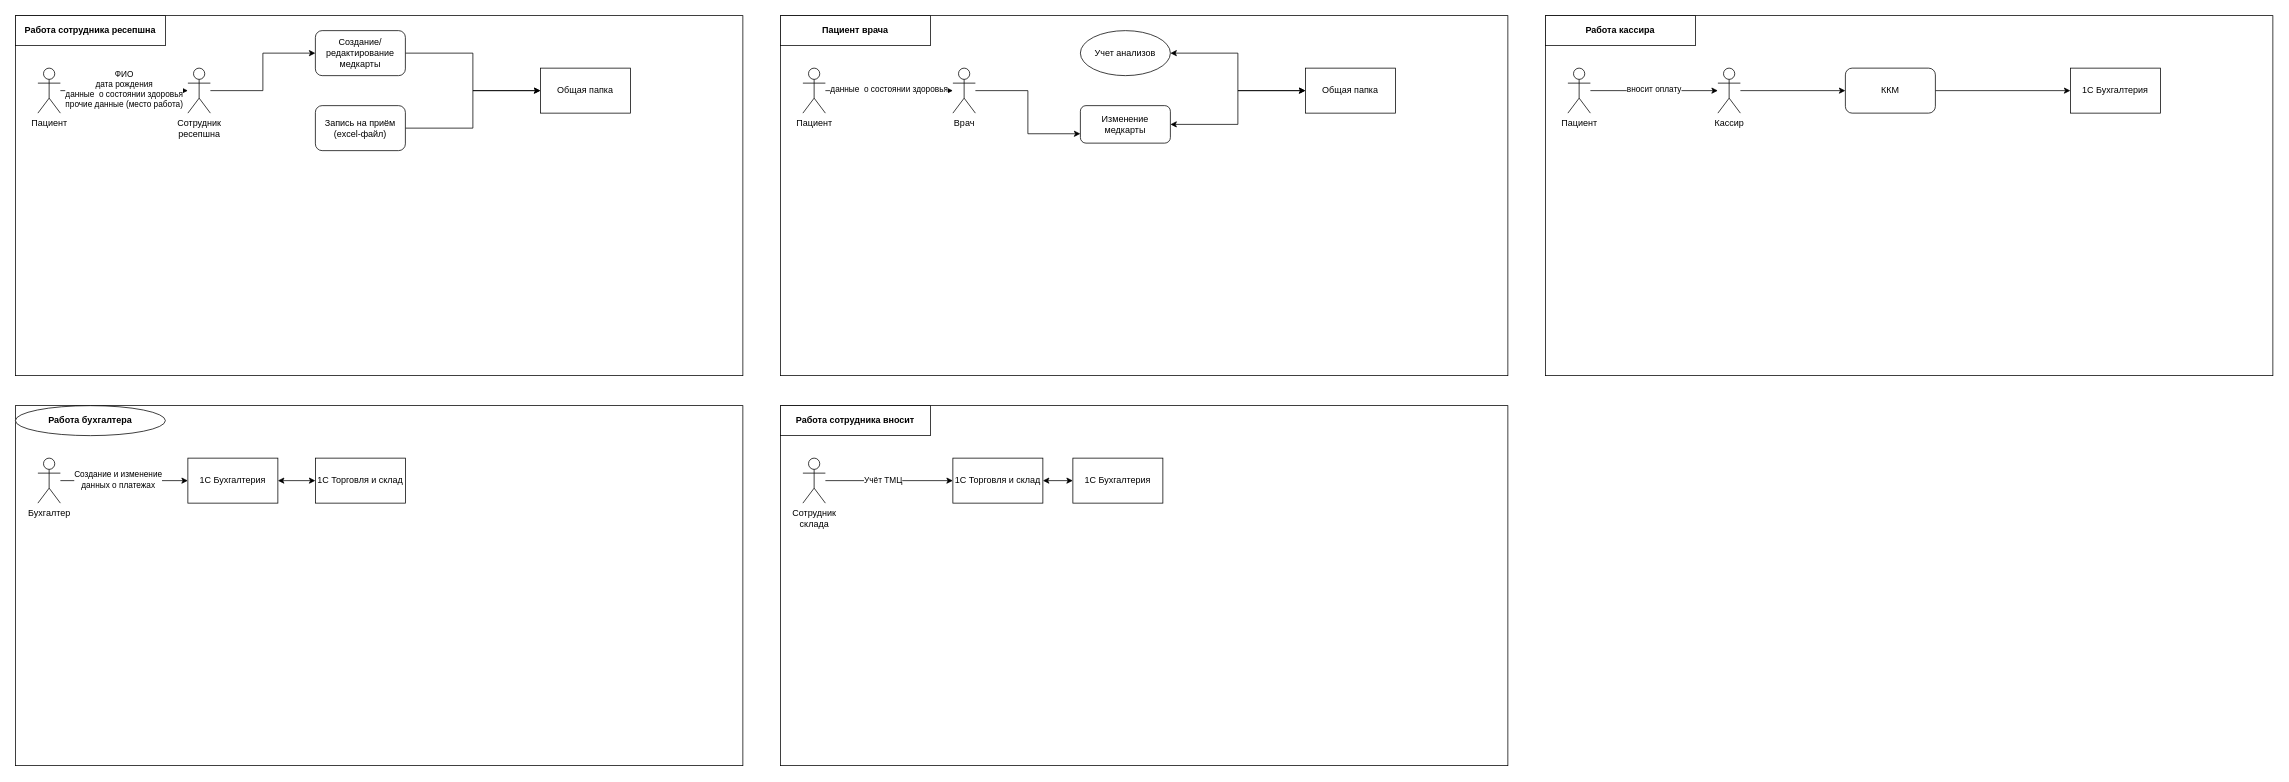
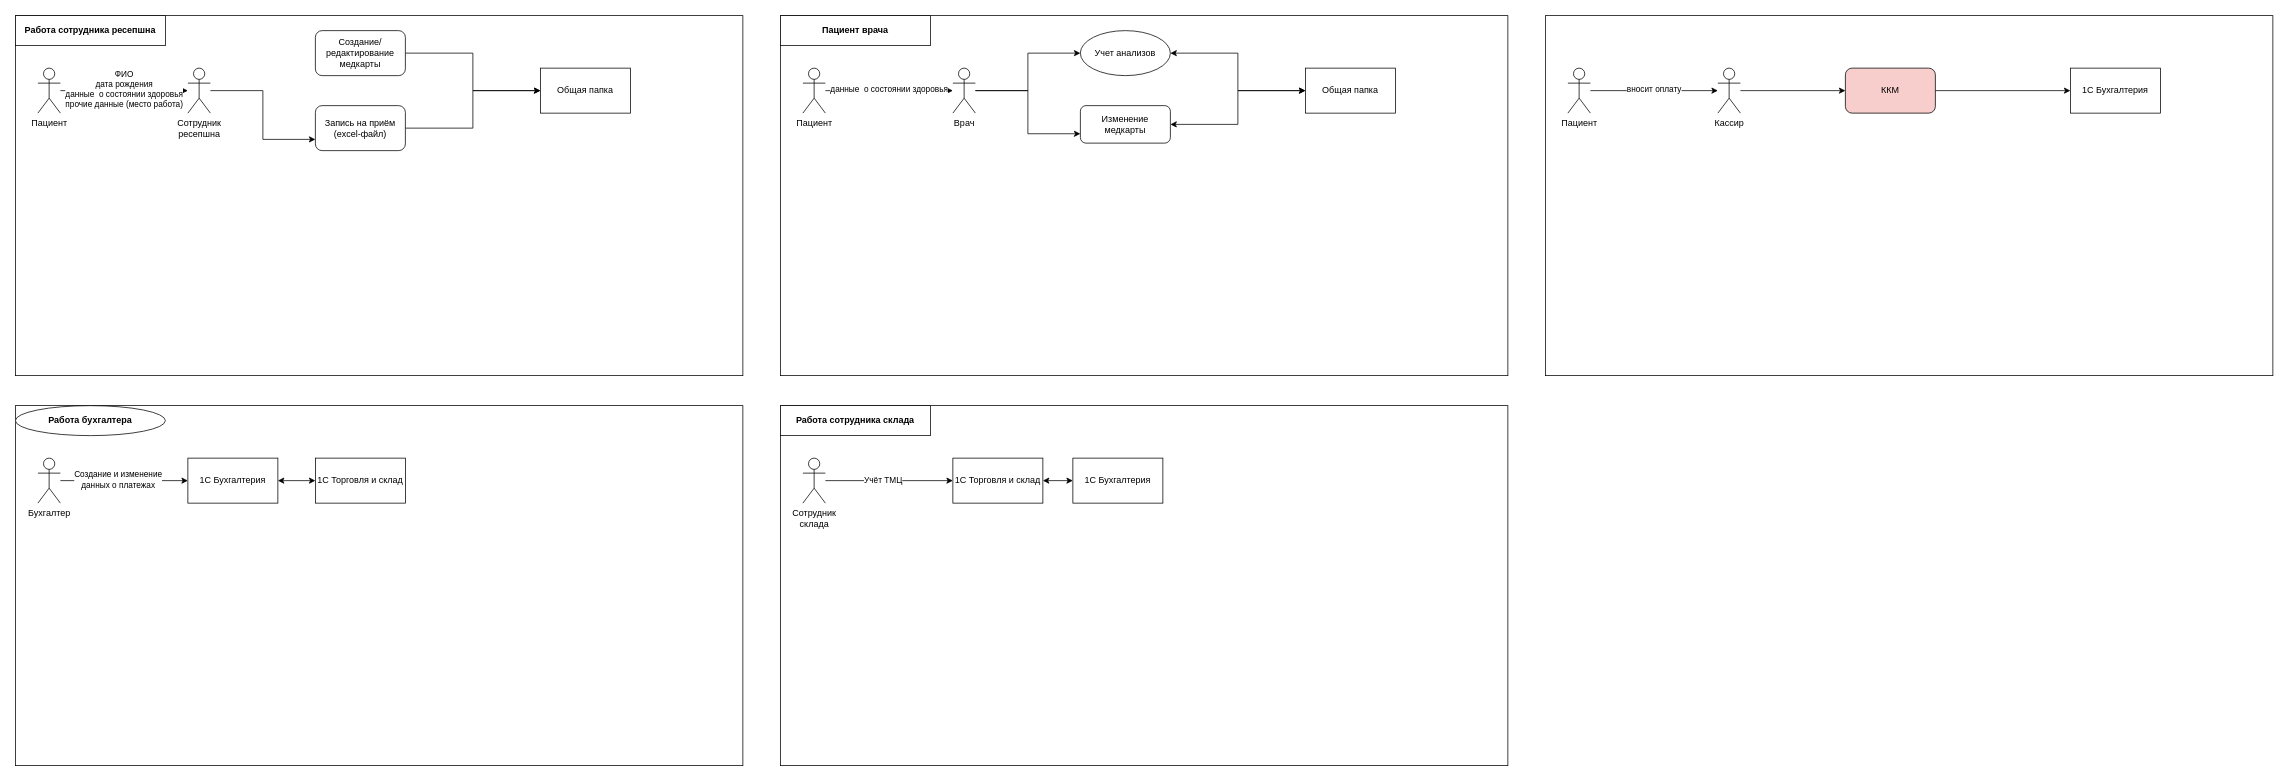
- <mxCell id="32" value="&lt;b&gt;Работа кассира&lt;/b&gt;" style="rounded=0;whiteSpace=wrap;html=1;" vertex="1" parent="30"><mxGeometry width="200" height="40" as="geometry" /></mxCell>
- <mxCell id="8" style="edgeStyle=orthogonalEdgeStyle;rounded=0;orthogonalLoop=1;jettySize=auto;html=1;" edge="1" parent="2" source="10" target="12"><mxGeometry relative="1" as="geometry" /></mxCell>
+ <mxCell id="22" style="edgeStyle=orthogonalEdgeStyle;rounded=0;orthogonalLoop=1;jettySize=auto;html=1;" edge="1" parent="16" source="24" target="26"><mxGeometry relative="1" as="geometry" /></mxCell>
- <mxCell id="39" value="ККМ" style="rounded=1;whiteSpace=wrap;html=1;" vertex="1" parent="30"><mxGeometry x="400" y="70" width="120" height="60" as="geometry" /></mxCell>
+ <mxCell id="39" value="ККМ" style="rounded=1;whiteSpace=wrap;html=1;fillColor=#f8cecc;" vertex="1" parent="30"><mxGeometry x="400" y="70" width="120" height="60" as="geometry" /></mxCell>
+ <mxCell id="9" style="edgeStyle=orthogonalEdgeStyle;rounded=0;orthogonalLoop=1;jettySize=auto;html=1;entryX=0;entryY=0.75;entryDx=0;entryDy=0;" edge="1" parent="2" source="10" target="14"><mxGeometry relative="1" as="geometry" /></mxCell>
- <mxCell id="52" value="&lt;b&gt;Работа сотрудника вносит&lt;/b&gt;" style="rounded=0;whiteSpace=wrap;html=1;" vertex="1" parent="50"><mxGeometry width="200" height="40" as="geometry" /></mxCell>
+ <mxCell id="52" value="&lt;b&gt;Работа сотрудника склада&lt;/b&gt;" style="rounded=0;whiteSpace=wrap;html=1;" vertex="1" parent="50"><mxGeometry width="200" height="40" as="geometry" /></mxCell>
